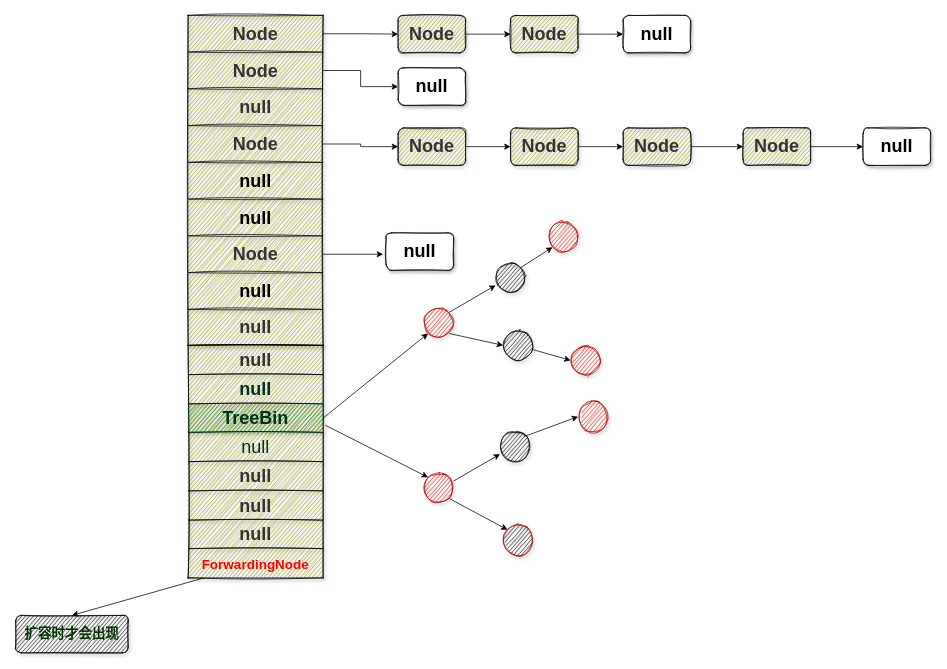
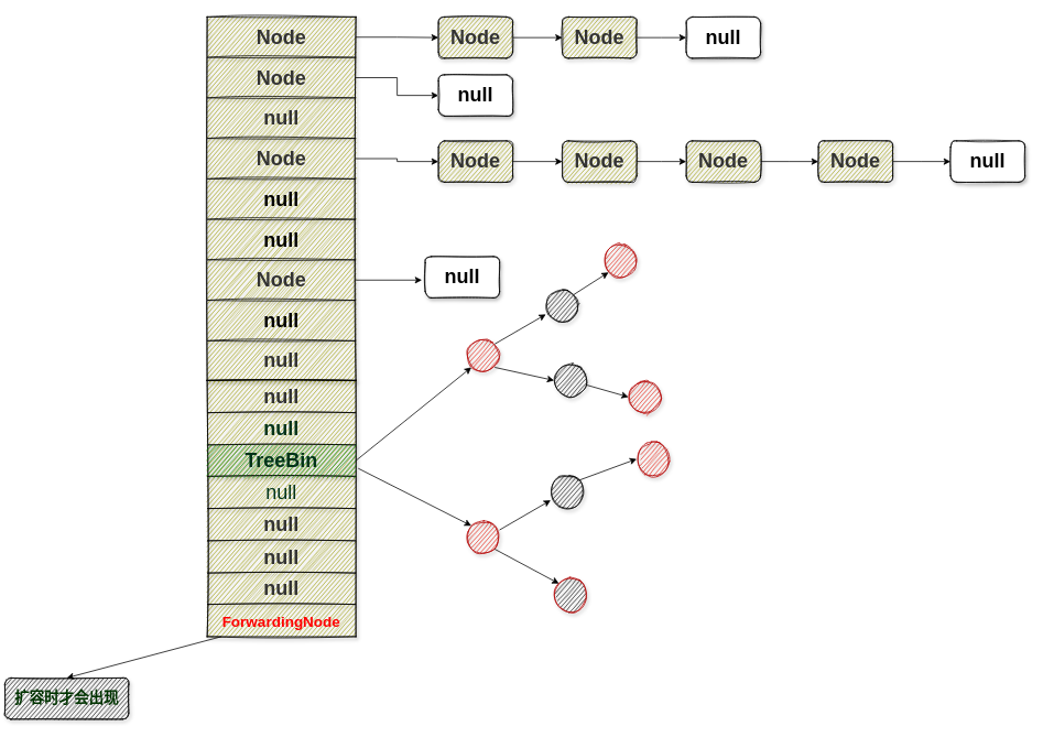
- <mxCell id="75" value="&lt;font style=&quot;font-size: 18px;&quot; color=&quot;#003300&quot;&gt;&lt;b style=&quot;&quot;&gt;扩容时才会出现&lt;/b&gt;&lt;/font&gt;" style="rounded=1;whiteSpace=wrap;html=1;shadow=1;glass=0;sketch=1;fontFamily=Comic Sans MS;fontSize=18;fontColor=#FF0000;strokeColor=#000000;fillColor=#000000;" vertex="1" parent="1"><mxGeometry x="20" y="820" width="150" height="50" as="geometry" /></mxCell>
+ <mxCell id="75" value="&lt;font style=&quot;font-size: 18px;&quot; color=&quot;#003300&quot;&gt;&lt;b style=&quot;&quot;&gt;扩容时才会出现&lt;/b&gt;&lt;/font&gt;" style="rounded=1;whiteSpace=wrap;html=1;shadow=1;glass=0;sketch=1;fontFamily=Comic Sans MS;fontSize=18;fontColor=#FF0000;strokeColor=#000000;fillColor=#000000;" vertex="1" parent="1"><mxGeometry x="5" y="820" width="150" height="50" as="geometry" /></mxCell>
